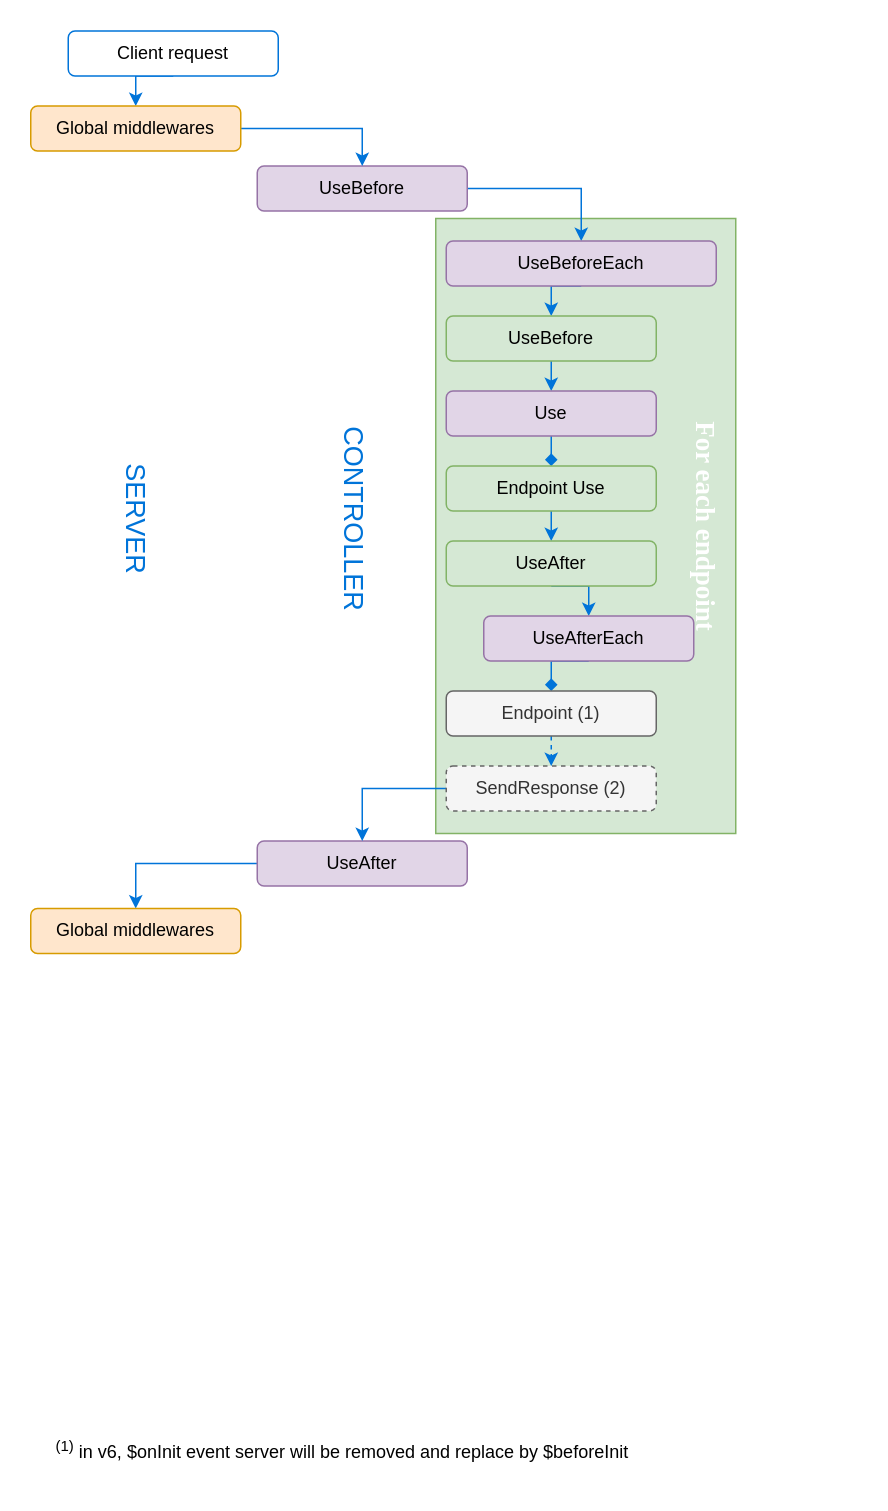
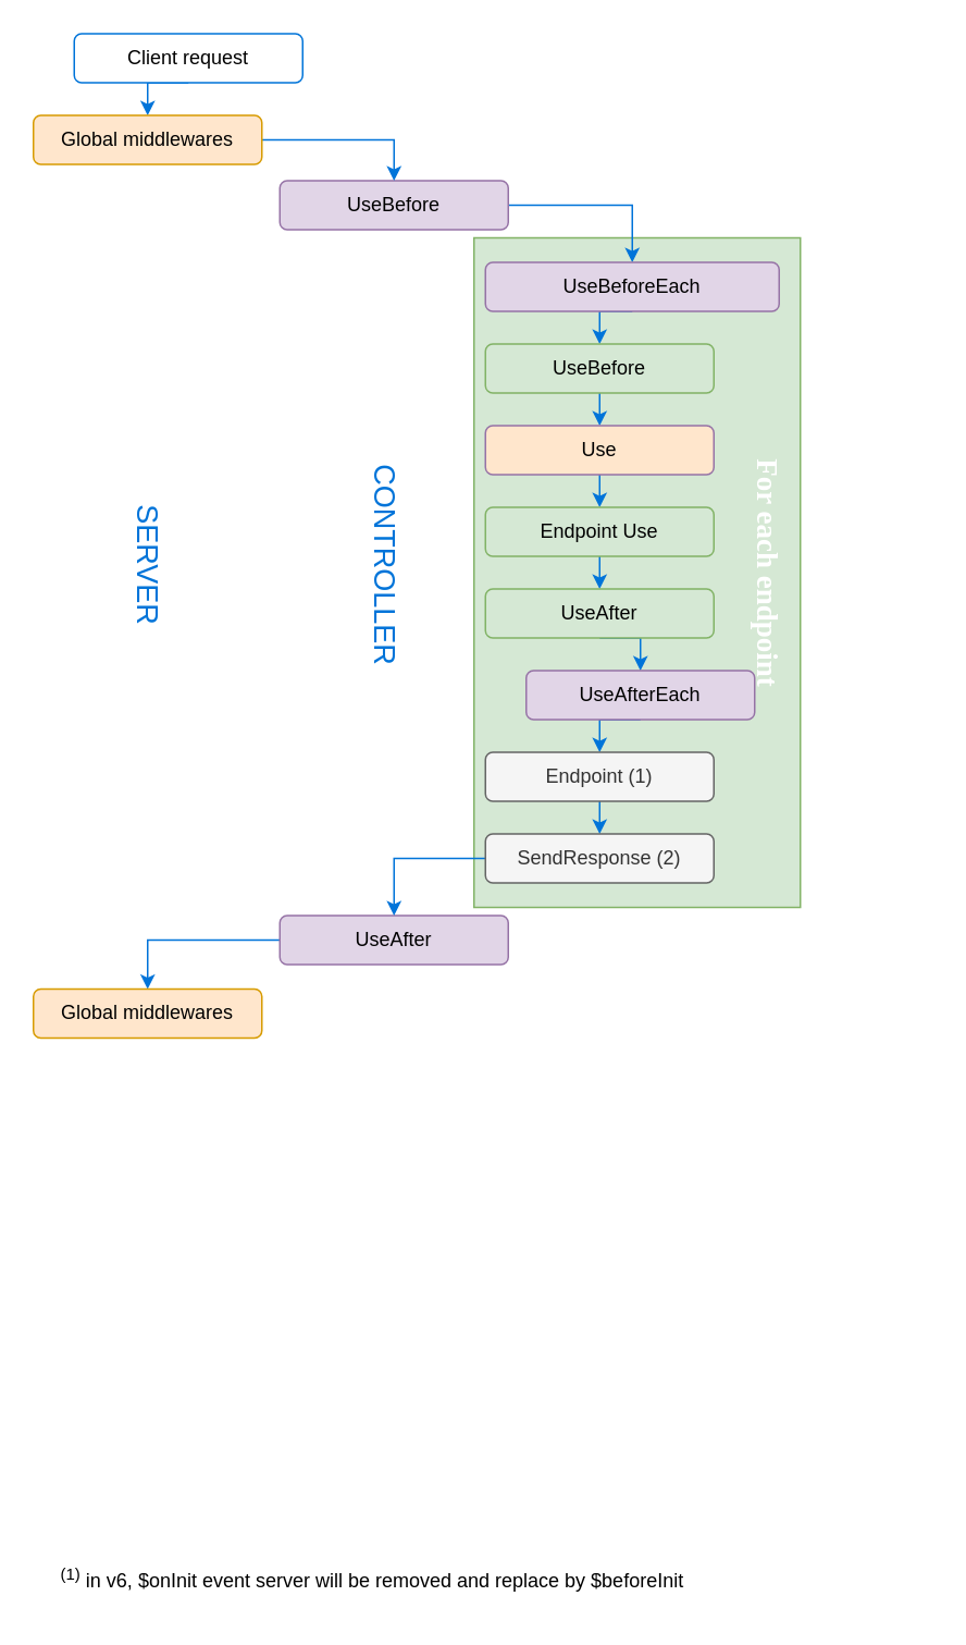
- <mxCell id="15" value="Use" style="rounded=1;whiteSpace=wrap;html=1;strokeColor=#9673a6;fillColor=#e1d5e7;fontFamily=Helvetica;" vertex="1" parent="1"><mxGeometry x="297" y="260" width="140" height="30" as="geometry" /></mxCell>
+ <mxCell id="15" value="Use" style="rounded=1;whiteSpace=wrap;html=1;strokeColor=#9673a6;fillColor=#ffe6cc;fontFamily=Helvetica;" vertex="1" parent="1"><mxGeometry x="297" y="260" width="140" height="30" as="geometry" /></mxCell>
- <mxCell id="14" style="edgeStyle=orthogonalEdgeStyle;rounded=0;orthogonalLoop=1;jettySize=auto;html=1;exitX=0.5;exitY=1;exitDx=0;exitDy=0;entryX=0.5;entryY=0;entryDx=0;entryDy=0;strokeColor=#0074D9;endArrow=diamond;" edge="1" parent="1" source="15" target="17"><mxGeometry relative="1" as="geometry" /></mxCell>
+ <mxCell id="14" style="edgeStyle=orthogonalEdgeStyle;rounded=0;orthogonalLoop=1;jettySize=auto;html=1;exitX=0.5;exitY=1;exitDx=0;exitDy=0;entryX=0.5;entryY=0;entryDx=0;entryDy=0;strokeColor=#0074D9;" edge="1" parent="1" source="15" target="17"><mxGeometry relative="1" as="geometry" /></mxCell>
- <mxCell id="20" style="edgeStyle=orthogonalEdgeStyle;rounded=0;orthogonalLoop=1;jettySize=auto;html=1;exitX=0.5;exitY=1;exitDx=0;exitDy=0;entryX=0.5;entryY=0;entryDx=0;entryDy=0;strokeColor=#0074D9;endArrow=diamond;" edge="1" parent="1" source="21" target="25"><mxGeometry relative="1" as="geometry" /></mxCell>
+ <mxCell id="20" style="edgeStyle=orthogonalEdgeStyle;rounded=0;orthogonalLoop=1;jettySize=auto;html=1;exitX=0.5;exitY=1;exitDx=0;exitDy=0;entryX=0.5;entryY=0;entryDx=0;entryDy=0;strokeColor=#0074D9;" edge="1" parent="1" source="21" target="25"><mxGeometry relative="1" as="geometry" /></mxCell>
- <mxCell id="24" style="edgeStyle=orthogonalEdgeStyle;rounded=0;orthogonalLoop=1;jettySize=auto;html=1;exitX=0.5;exitY=1;exitDx=0;exitDy=0;entryX=0.5;entryY=0;entryDx=0;entryDy=0;strokeColor=#0074D9;dashed=1;" edge="1" parent="1" source="25" target="27"><mxGeometry relative="1" as="geometry" /></mxCell>
+ <mxCell id="24" style="edgeStyle=orthogonalEdgeStyle;rounded=0;orthogonalLoop=1;jettySize=auto;html=1;exitX=0.5;exitY=1;exitDx=0;exitDy=0;entryX=0.5;entryY=0;entryDx=0;entryDy=0;strokeColor=#0074D9;" edge="1" parent="1" source="25" target="27"><mxGeometry relative="1" as="geometry" /></mxCell>
- <mxCell id="27" value="SendResponse (2)" style="rounded=1;whiteSpace=wrap;html=1;strokeColor=#666666;fontFamily=Helvetica;fillColor=#f5f5f5;fontColor=#333333;dashed=1;" vertex="1" parent="1"><mxGeometry x="297" y="510" width="140" height="30" as="geometry" /></mxCell>
+ <mxCell id="27" value="SendResponse (2)" style="rounded=1;whiteSpace=wrap;html=1;strokeColor=#666666;fontFamily=Helvetica;fillColor=#f5f5f5;fontColor=#333333;" vertex="1" parent="1"><mxGeometry x="297" y="510" width="140" height="30" as="geometry" /></mxCell>
